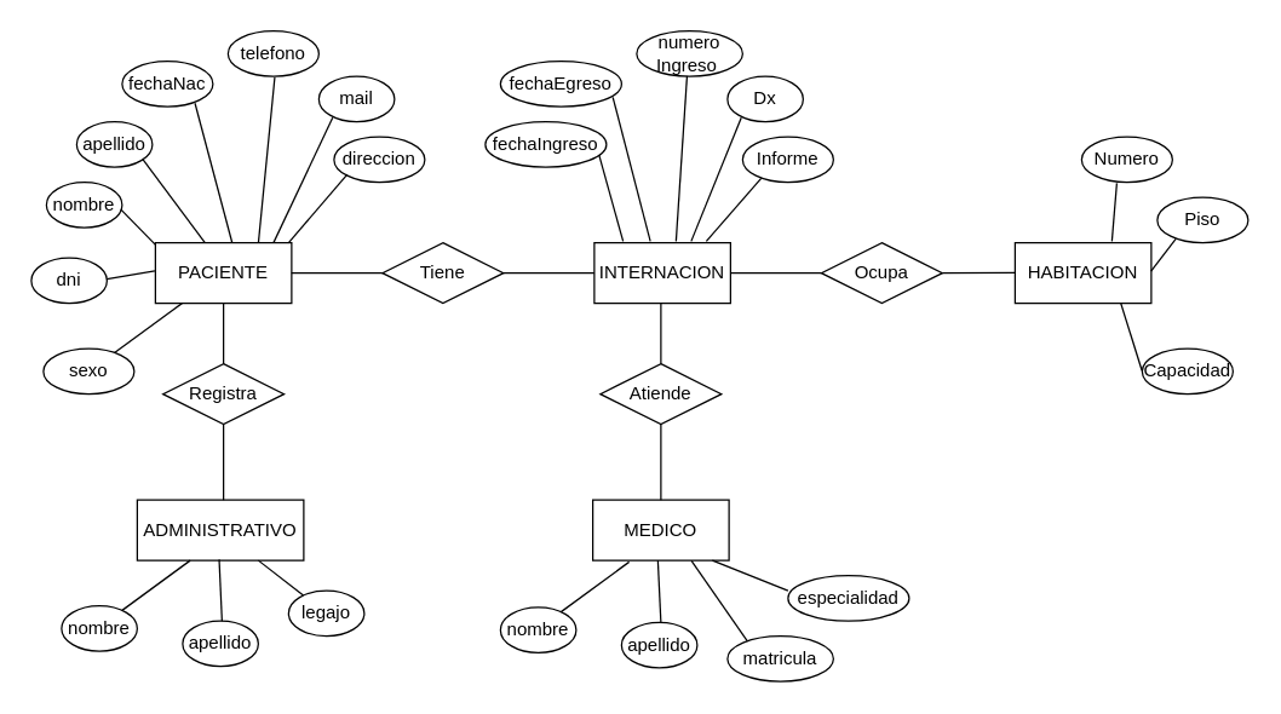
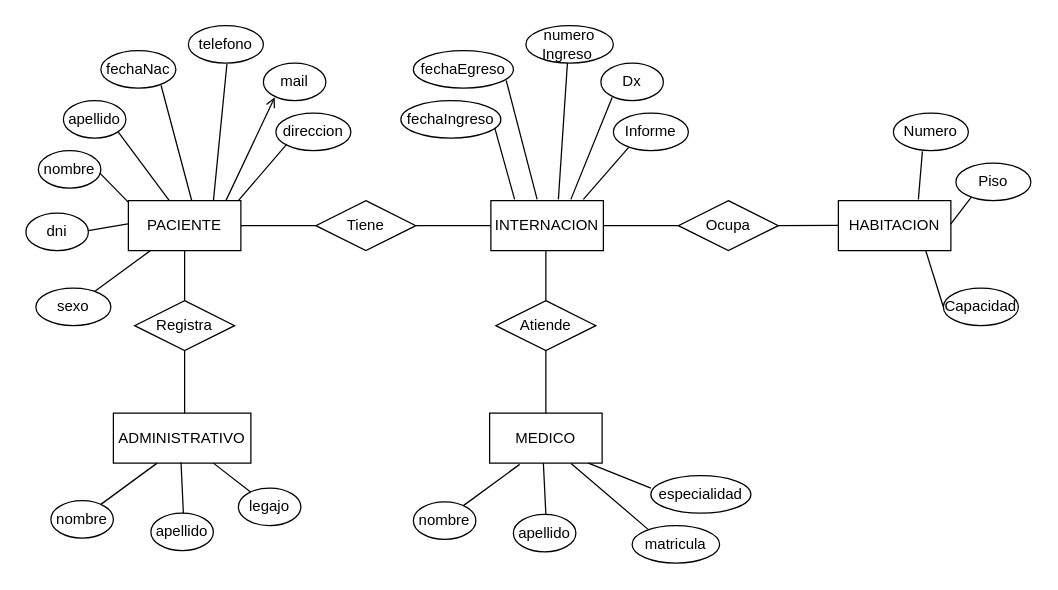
- <mxCell id="27" value="" style="endArrow=none;html=1;rounded=0;entryX=0.182;entryY=0.909;entryDx=0;entryDy=0;entryPerimeter=0;exitX=0.867;exitY=0;exitDx=0;exitDy=0;exitPerimeter=0;" edge="1" parent="1" source="2" target="25"><mxGeometry width="50" height="50" relative="1" as="geometry"><mxPoint x="160" y="160" as="sourcePoint" /><mxPoint x="192" y="110" as="targetPoint" /></mxGeometry></mxCell>
+ <mxCell id="27" value="" style="endArrow=open;html=1;rounded=0;entryX=0.182;entryY=0.909;entryDx=0;entryDy=0;entryPerimeter=0;exitX=0.867;exitY=0;exitDx=0;exitDy=0;exitPerimeter=0;" edge="1" parent="1" source="2" target="25"><mxGeometry width="50" height="50" relative="1" as="geometry"><mxPoint x="160" y="160" as="sourcePoint" /><mxPoint x="192" y="110" as="targetPoint" /></mxGeometry></mxCell>
- <mxCell id="57" value="matricula" style="ellipse;whiteSpace=wrap;html=1;" vertex="1" parent="1"><mxGeometry x="480" y="420" width="70" height="30" as="geometry" /></mxCell>
+ <mxCell id="57" value="matricula" style="ellipse;whiteSpace=wrap;html=1;" vertex="1" parent="1"><mxGeometry x="505" y="420" width="70" height="30" as="geometry" /></mxCell>
